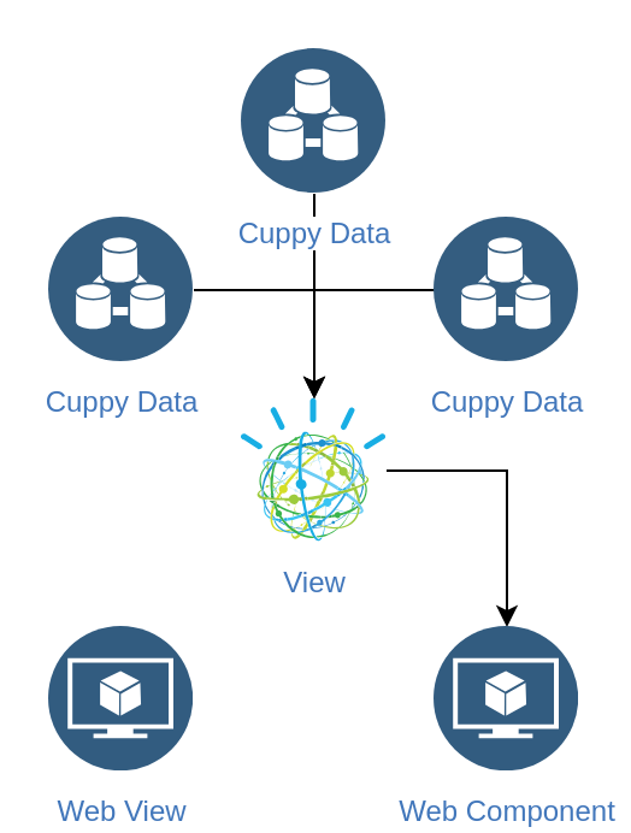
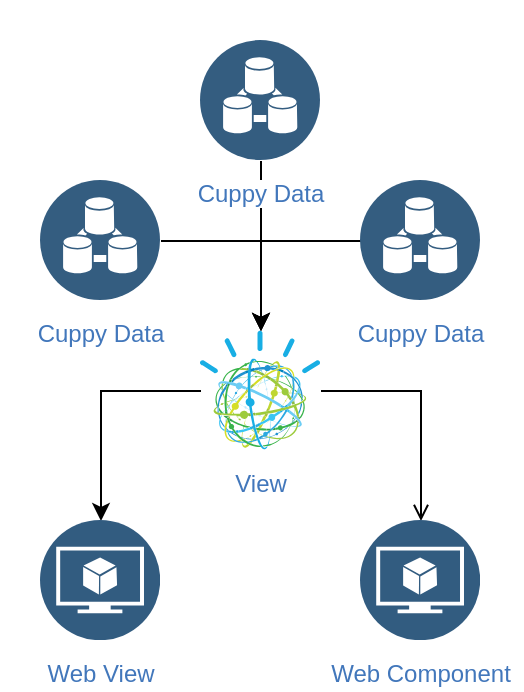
+ <mxCell id="2" style="edgeStyle=orthogonalEdgeStyle;rounded=0;orthogonalLoop=1;jettySize=auto;html=1;" edge="1" parent="1" source="4" target="11"><mxGeometry relative="1" as="geometry" /></mxCell>
- <mxCell id="3" style="edgeStyle=orthogonalEdgeStyle;rounded=0;orthogonalLoop=1;jettySize=auto;html=1;" edge="1" parent="1" source="4" target="12"><mxGeometry relative="1" as="geometry" /></mxCell>
+ <mxCell id="3" style="edgeStyle=orthogonalEdgeStyle;rounded=0;orthogonalLoop=1;jettySize=auto;html=1;endArrow=open;" edge="1" parent="1" source="4" target="12"><mxGeometry relative="1" as="geometry" /></mxCell>
